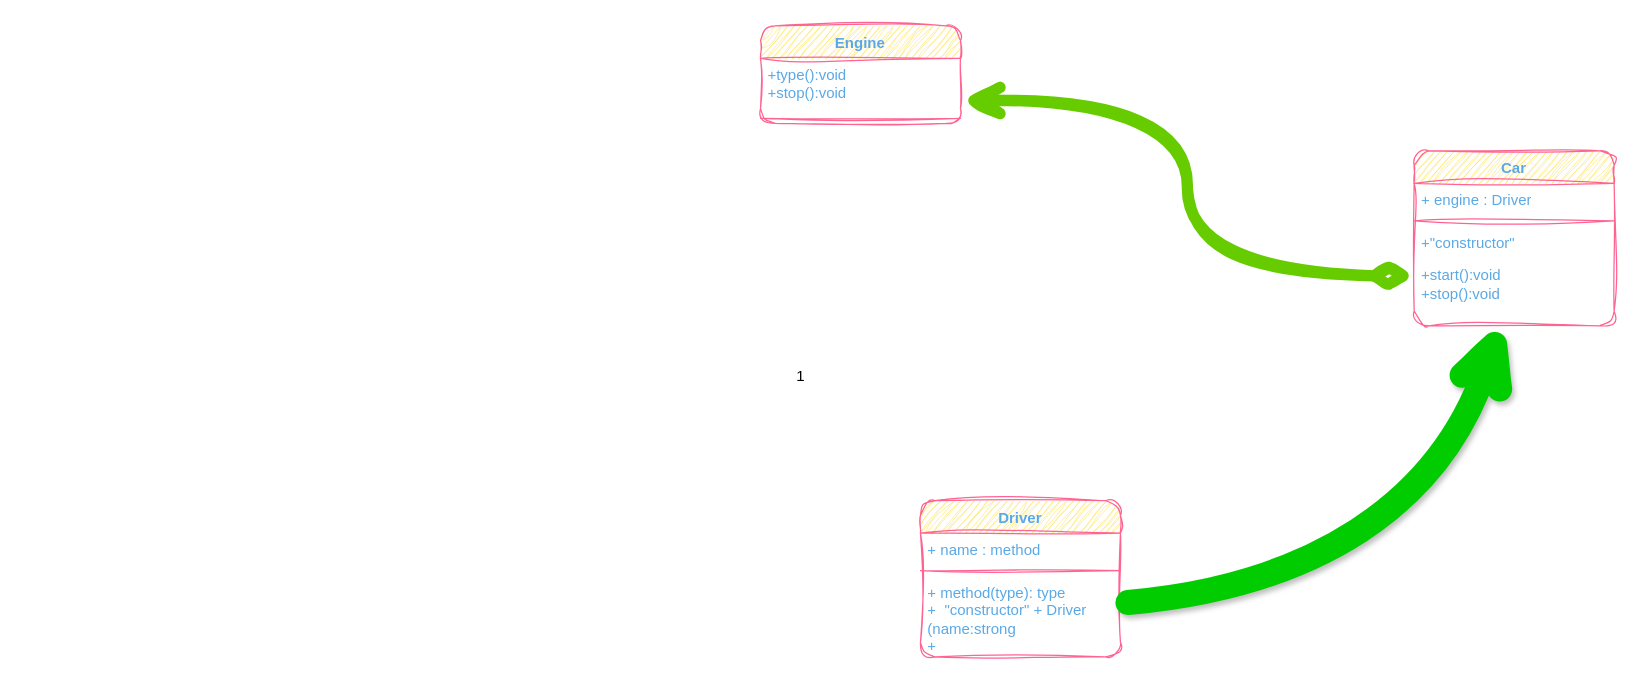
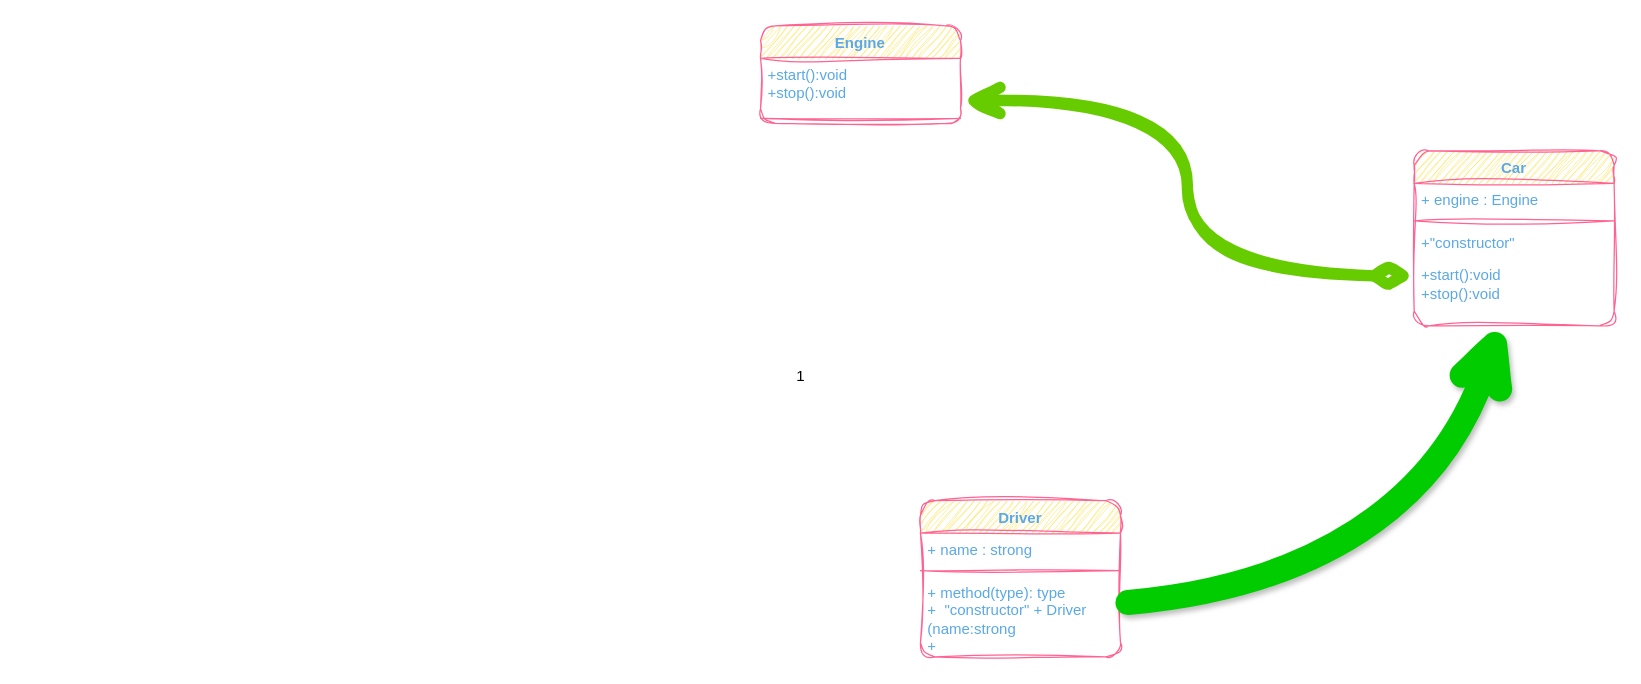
- <mxCell id="7" value="+type():void&lt;div&gt;+stop():void&lt;br&gt;&lt;/div&gt;" style="text;strokeColor=none;fillColor=none;align=left;verticalAlign=top;spacingLeft=4;spacingRight=4;overflow=hidden;rotatable=0;points=[[0,0.5],[1,0.5]];portConstraint=eastwest;whiteSpace=wrap;html=1;labelBackgroundColor=none;rounded=1;sketch=1;curveFitting=1;jiggle=2;fontColor=#5AA9E6;" vertex="1" parent="6"><mxGeometry y="26" width="160" height="44" as="geometry" /></mxCell>
+ <mxCell id="7" value="+start():void&lt;div&gt;+stop():void&lt;br&gt;&lt;/div&gt;" style="text;strokeColor=none;fillColor=none;align=left;verticalAlign=top;spacingLeft=4;spacingRight=4;overflow=hidden;rotatable=0;points=[[0,0.5],[1,0.5]];portConstraint=eastwest;whiteSpace=wrap;html=1;labelBackgroundColor=none;rounded=1;sketch=1;curveFitting=1;jiggle=2;fontColor=#5AA9E6;" vertex="1" parent="6"><mxGeometry y="26" width="160" height="44" as="geometry" /></mxCell>
- <mxCell id="3" value="+ engine : Driver" style="text;strokeColor=none;fillColor=none;align=left;verticalAlign=top;spacingLeft=4;spacingRight=4;overflow=hidden;rotatable=0;points=[[0,0.5],[1,0.5]];portConstraint=eastwest;whiteSpace=wrap;html=1;labelBackgroundColor=none;rounded=1;sketch=1;curveFitting=1;jiggle=2;fontColor=#5AA9E6;" vertex="1" parent="2"><mxGeometry y="26" width="160" height="26" as="geometry" /></mxCell>
+ <mxCell id="3" value="+ engine : Engine" style="text;strokeColor=none;fillColor=none;align=left;verticalAlign=top;spacingLeft=4;spacingRight=4;overflow=hidden;rotatable=0;points=[[0,0.5],[1,0.5]];portConstraint=eastwest;whiteSpace=wrap;html=1;labelBackgroundColor=none;rounded=1;sketch=1;curveFitting=1;jiggle=2;fontColor=#5AA9E6;" vertex="1" parent="2"><mxGeometry y="26" width="160" height="26" as="geometry" /></mxCell>
- <mxCell id="10" value="+ name : method" style="text;strokeColor=none;fillColor=none;align=left;verticalAlign=top;spacingLeft=4;spacingRight=4;overflow=hidden;rotatable=0;points=[[0,0.5],[1,0.5]];portConstraint=eastwest;whiteSpace=wrap;html=1;sketch=1;curveFitting=1;jiggle=2;labelBackgroundColor=none;fontColor=#5AA9E6;" vertex="1" parent="9"><mxGeometry y="26" width="160" height="26" as="geometry" /></mxCell>
+ <mxCell id="10" value="+ name : strong" style="text;strokeColor=none;fillColor=none;align=left;verticalAlign=top;spacingLeft=4;spacingRight=4;overflow=hidden;rotatable=0;points=[[0,0.5],[1,0.5]];portConstraint=eastwest;whiteSpace=wrap;html=1;sketch=1;curveFitting=1;jiggle=2;labelBackgroundColor=none;fontColor=#5AA9E6;" vertex="1" parent="9"><mxGeometry y="26" width="160" height="26" as="geometry" /></mxCell>
